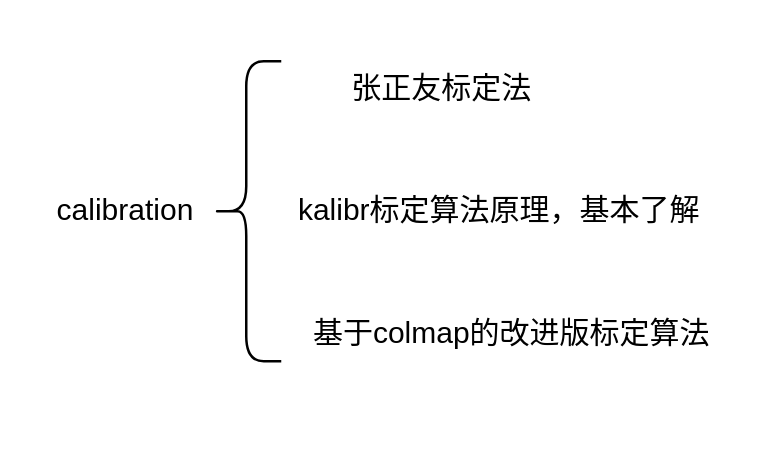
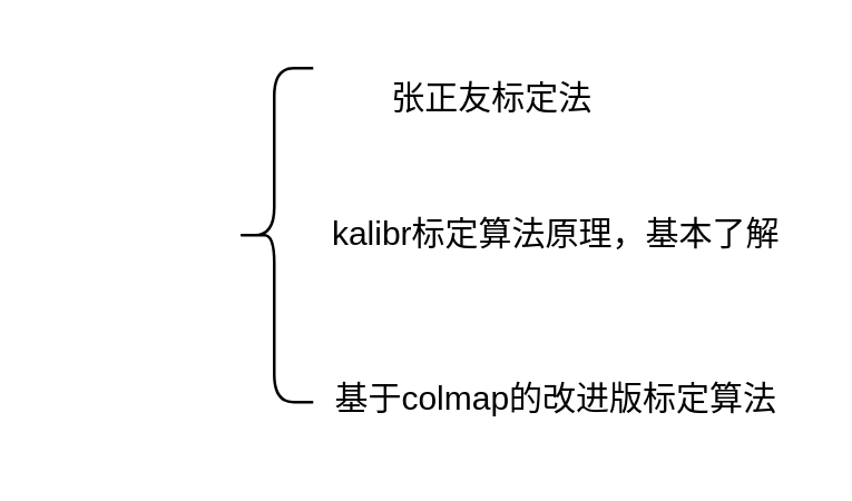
- <mxCell id="2" value="calibration" style="text;html=1;align=center;verticalAlign=middle;whiteSpace=wrap;rounded=0;" vertex="1" parent="1"><mxGeometry x="20" y="69" width="60" height="30" as="geometry" /></mxCell>
- <mxCell id="6" value="基于colmap的改进版标定算法" style="text;html=1;align=center;verticalAlign=middle;whiteSpace=wrap;rounded=0;" vertex="1" parent="1"><mxGeometry x="120.25" y="118" width="168.5" height="30" as="geometry" /></mxCell>
+ <mxCell id="6" value="基于colmap的改进版标定算法" style="text;html=1;align=center;verticalAlign=middle;whiteSpace=wrap;rounded=0;" vertex="1" parent="1"><mxGeometry x="115.25" y="128" width="168.5" height="30" as="geometry" /></mxCell>
